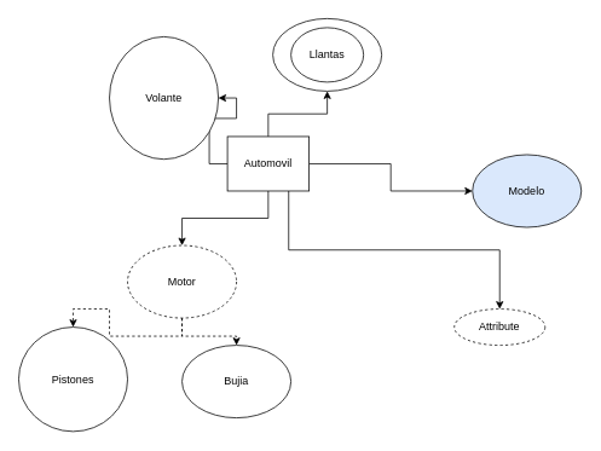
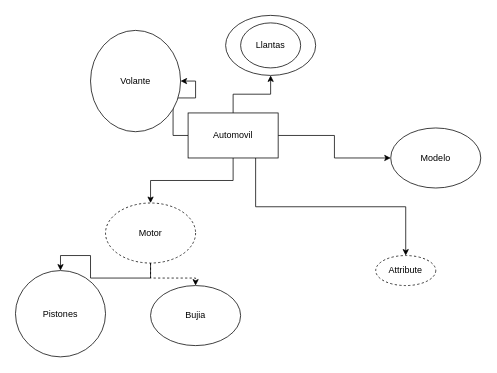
- <mxCell id="7" value="Automovil" style="rounded=0;whiteSpace=wrap;html=1;" vertex="1" parent="1"><mxGeometry x="250" y="150" width="90" height="60" as="geometry" /></mxCell>
+ <mxCell id="7" value="Automovil" style="rounded=0;whiteSpace=wrap;html=1;" vertex="1" parent="1"><mxGeometry x="250" y="150" width="120" height="60" as="geometry" /></mxCell>
- <mxCell id="16" value="Modelo" style="ellipse;whiteSpace=wrap;html=1;fillColor=#dae8fc;" vertex="1" parent="1"><mxGeometry x="520" y="170" width="120" height="80" as="geometry" /></mxCell>
+ <mxCell id="16" value="Modelo" style="ellipse;whiteSpace=wrap;html=1;" vertex="1" parent="1"><mxGeometry x="520" y="170" width="120" height="80" as="geometry" /></mxCell>
- <mxCell id="17" value="Attribute" style="ellipse;whiteSpace=wrap;html=1;align=center;dashed=1;" vertex="1" parent="1"><mxGeometry x="500" y="340" width="100" height="40" as="geometry" /></mxCell>
+ <mxCell id="17" value="Attribute" style="ellipse;whiteSpace=wrap;html=1;align=center;dashed=1;" vertex="1" parent="1"><mxGeometry x="500" y="340" width="80" height="40" as="geometry" /></mxCell>
- <mxCell id="12" style="edgeStyle=orthogonalEdgeStyle;rounded=0;orthogonalLoop=1;jettySize=auto;html=1;dashed=1;" edge="1" parent="1" source="13" target="15"><mxGeometry relative="1" as="geometry"><mxPoint x="80" y="400" as="targetPoint" /></mxGeometry></mxCell>
+ <mxCell id="12" style="edgeStyle=orthogonalEdgeStyle;rounded=0;orthogonalLoop=1;jettySize=auto;html=1;" edge="1" parent="1" source="13" target="15"><mxGeometry relative="1" as="geometry"><mxPoint x="80" y="400" as="targetPoint" /></mxGeometry></mxCell>
